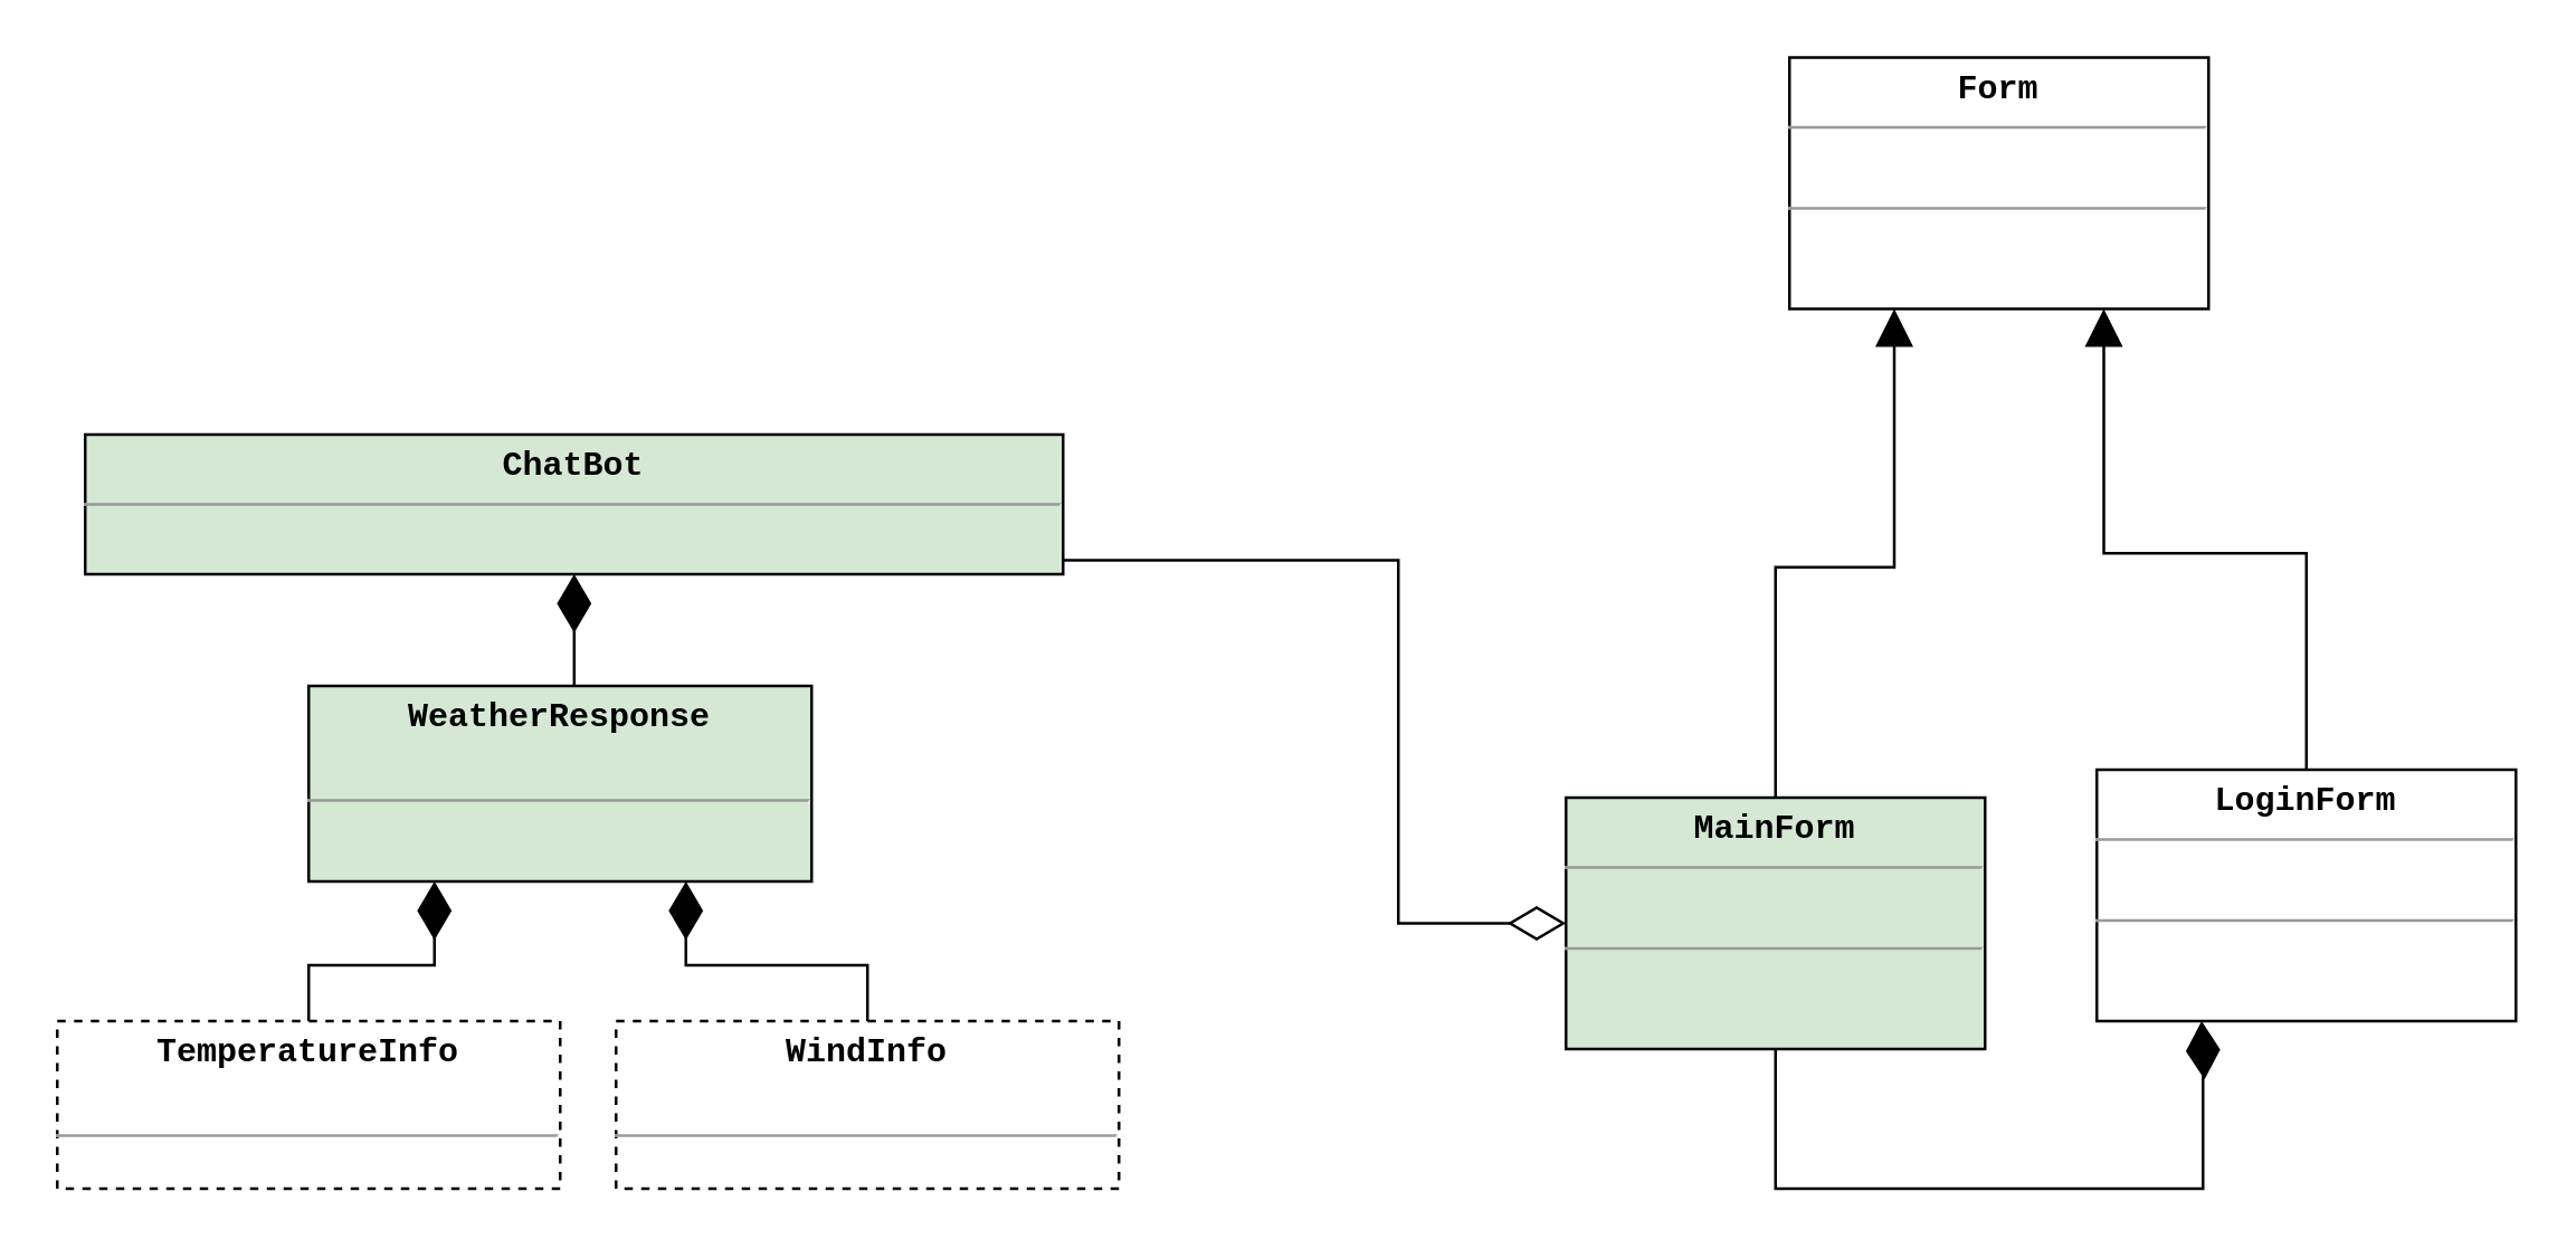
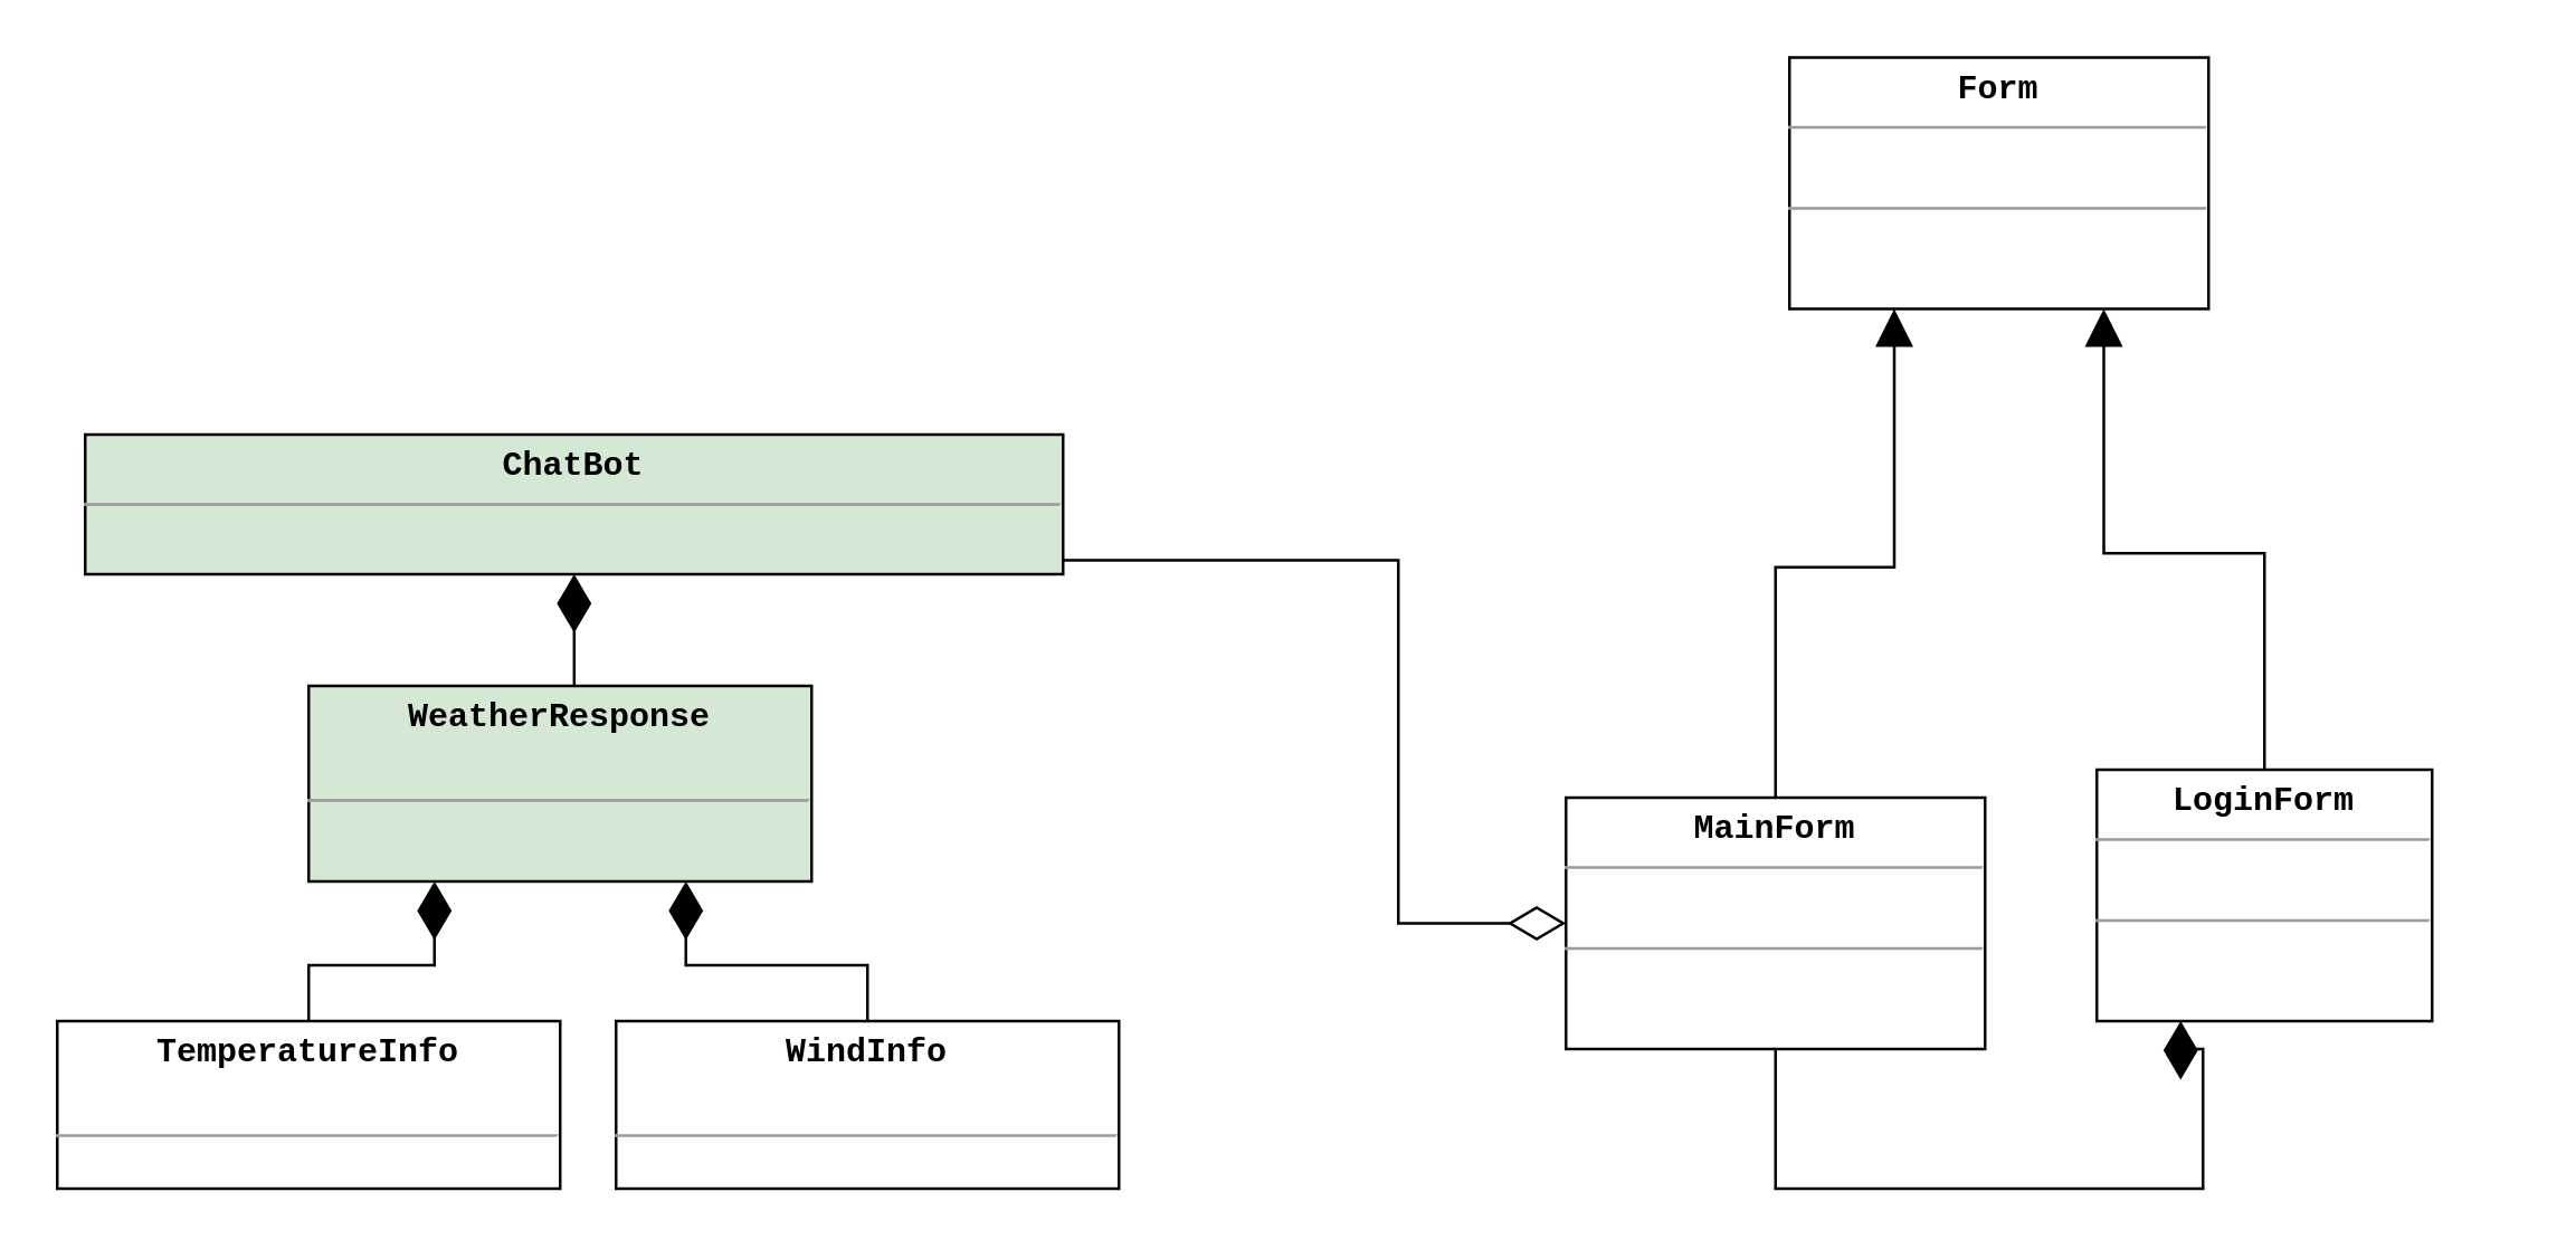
- <mxCell id="7" value="&lt;p style=&quot;margin: 4px 0px 0px&quot;&gt;&lt;font face=&quot;Courier New&quot;&gt;&lt;b&gt;LoginForm&lt;/b&gt;&lt;/font&gt;&lt;/p&gt;&lt;hr size=&quot;1&quot;&gt;&lt;p style=&quot;margin: 0px 0px 0px 4px&quot;&gt;&lt;font face=&quot;Courier New&quot;&gt;&lt;br&gt;&lt;/font&gt;&lt;/p&gt;&lt;hr size=&quot;1&quot;&gt;&lt;font face=&quot;Courier New&quot;&gt;&lt;br&gt;&lt;/font&gt;" style="verticalAlign=top;align=center;overflow=fill;fontSize=12;fontFamily=Helvetica;html=1;" parent="1" vertex="1"><mxGeometry x="750" y="275" width="150" height="90" as="geometry" /></mxCell>
+ <mxCell id="7" value="&lt;p style=&quot;margin: 4px 0px 0px&quot;&gt;&lt;font face=&quot;Courier New&quot;&gt;&lt;b&gt;LoginForm&lt;/b&gt;&lt;/font&gt;&lt;/p&gt;&lt;hr size=&quot;1&quot;&gt;&lt;p style=&quot;margin: 0px 0px 0px 4px&quot;&gt;&lt;font face=&quot;Courier New&quot;&gt;&lt;br&gt;&lt;/font&gt;&lt;/p&gt;&lt;hr size=&quot;1&quot;&gt;&lt;font face=&quot;Courier New&quot;&gt;&lt;br&gt;&lt;/font&gt;" style="verticalAlign=top;align=center;overflow=fill;fontSize=12;fontFamily=Helvetica;html=1;" parent="1" vertex="1"><mxGeometry x="750" y="275" width="120" height="90" as="geometry" /></mxCell>
- <mxCell id="6" value="&lt;p style=&quot;margin: 4px 0px 0px&quot;&gt;&lt;font face=&quot;Courier New&quot;&gt;&lt;b&gt;MainForm&lt;/b&gt;&lt;/font&gt;&lt;/p&gt;&lt;hr size=&quot;1&quot;&gt;&lt;p style=&quot;margin: 0px 0px 0px 4px&quot;&gt;&lt;font face=&quot;Courier New&quot;&gt;&lt;br&gt;&lt;/font&gt;&lt;/p&gt;&lt;hr size=&quot;1&quot;&gt;&lt;font face=&quot;Courier New&quot;&gt;&lt;br&gt;&lt;/font&gt;" style="verticalAlign=top;align=center;overflow=fill;fontSize=12;fontFamily=Helvetica;html=1;fillColor=#d5e8d4;" parent="1" vertex="1"><mxGeometry x="560" y="285" width="150" height="90" as="geometry" /></mxCell>
+ <mxCell id="6" value="&lt;p style=&quot;margin: 4px 0px 0px&quot;&gt;&lt;font face=&quot;Courier New&quot;&gt;&lt;b&gt;MainForm&lt;/b&gt;&lt;/font&gt;&lt;/p&gt;&lt;hr size=&quot;1&quot;&gt;&lt;p style=&quot;margin: 0px 0px 0px 4px&quot;&gt;&lt;font face=&quot;Courier New&quot;&gt;&lt;br&gt;&lt;/font&gt;&lt;/p&gt;&lt;hr size=&quot;1&quot;&gt;&lt;font face=&quot;Courier New&quot;&gt;&lt;br&gt;&lt;/font&gt;" style="verticalAlign=top;align=center;overflow=fill;fontSize=12;fontFamily=Helvetica;html=1;" parent="1" vertex="1"><mxGeometry x="560" y="285" width="150" height="90" as="geometry" /></mxCell>
- <mxCell id="11" value="&lt;p style=&quot;margin: 4px 0px 0px&quot;&gt;&lt;font face=&quot;Courier New&quot;&gt;&lt;b&gt;TemperatureInfo&lt;/b&gt;&lt;/font&gt;&lt;/p&gt;&lt;font face=&quot;Courier New&quot;&gt;&lt;br&gt;&lt;/font&gt;&lt;hr size=&quot;1&quot;&gt;&lt;font face=&quot;Courier New&quot;&gt;&lt;br&gt;&lt;/font&gt;" style="verticalAlign=top;align=center;overflow=fill;fontSize=12;fontFamily=Helvetica;html=1;dashed=1;" parent="1" vertex="1"><mxGeometry x="20" y="365" width="180" height="60" as="geometry" /></mxCell>
+ <mxCell id="11" value="&lt;p style=&quot;margin: 4px 0px 0px&quot;&gt;&lt;font face=&quot;Courier New&quot;&gt;&lt;b&gt;TemperatureInfo&lt;/b&gt;&lt;/font&gt;&lt;/p&gt;&lt;font face=&quot;Courier New&quot;&gt;&lt;br&gt;&lt;/font&gt;&lt;hr size=&quot;1&quot;&gt;&lt;font face=&quot;Courier New&quot;&gt;&lt;br&gt;&lt;/font&gt;" style="verticalAlign=top;align=center;overflow=fill;fontSize=12;fontFamily=Helvetica;html=1;" parent="1" vertex="1"><mxGeometry x="20" y="365" width="180" height="60" as="geometry" /></mxCell>
- <mxCell id="13" value="&lt;p style=&quot;margin: 4px 0px 0px&quot;&gt;&lt;font face=&quot;Courier New&quot;&gt;&lt;b&gt;WindInfo&lt;/b&gt;&lt;/font&gt;&lt;br&gt;&lt;/p&gt;&lt;font face=&quot;Courier New&quot;&gt;&lt;br&gt;&lt;/font&gt;&lt;hr size=&quot;1&quot;&gt;&lt;font face=&quot;Courier New&quot;&gt;&lt;br&gt;&lt;/font&gt;" style="verticalAlign=top;align=center;overflow=fill;fontSize=12;fontFamily=Helvetica;html=1;dashed=1;" parent="1" vertex="1"><mxGeometry x="220" y="365" width="180" height="60" as="geometry" /></mxCell>
+ <mxCell id="13" value="&lt;p style=&quot;margin: 4px 0px 0px&quot;&gt;&lt;font face=&quot;Courier New&quot;&gt;&lt;b&gt;WindInfo&lt;/b&gt;&lt;/font&gt;&lt;br&gt;&lt;/p&gt;&lt;font face=&quot;Courier New&quot;&gt;&lt;br&gt;&lt;/font&gt;&lt;hr size=&quot;1&quot;&gt;&lt;font face=&quot;Courier New&quot;&gt;&lt;br&gt;&lt;/font&gt;" style="verticalAlign=top;align=center;overflow=fill;fontSize=12;fontFamily=Helvetica;html=1;" parent="1" vertex="1"><mxGeometry x="220" y="365" width="180" height="60" as="geometry" /></mxCell>
